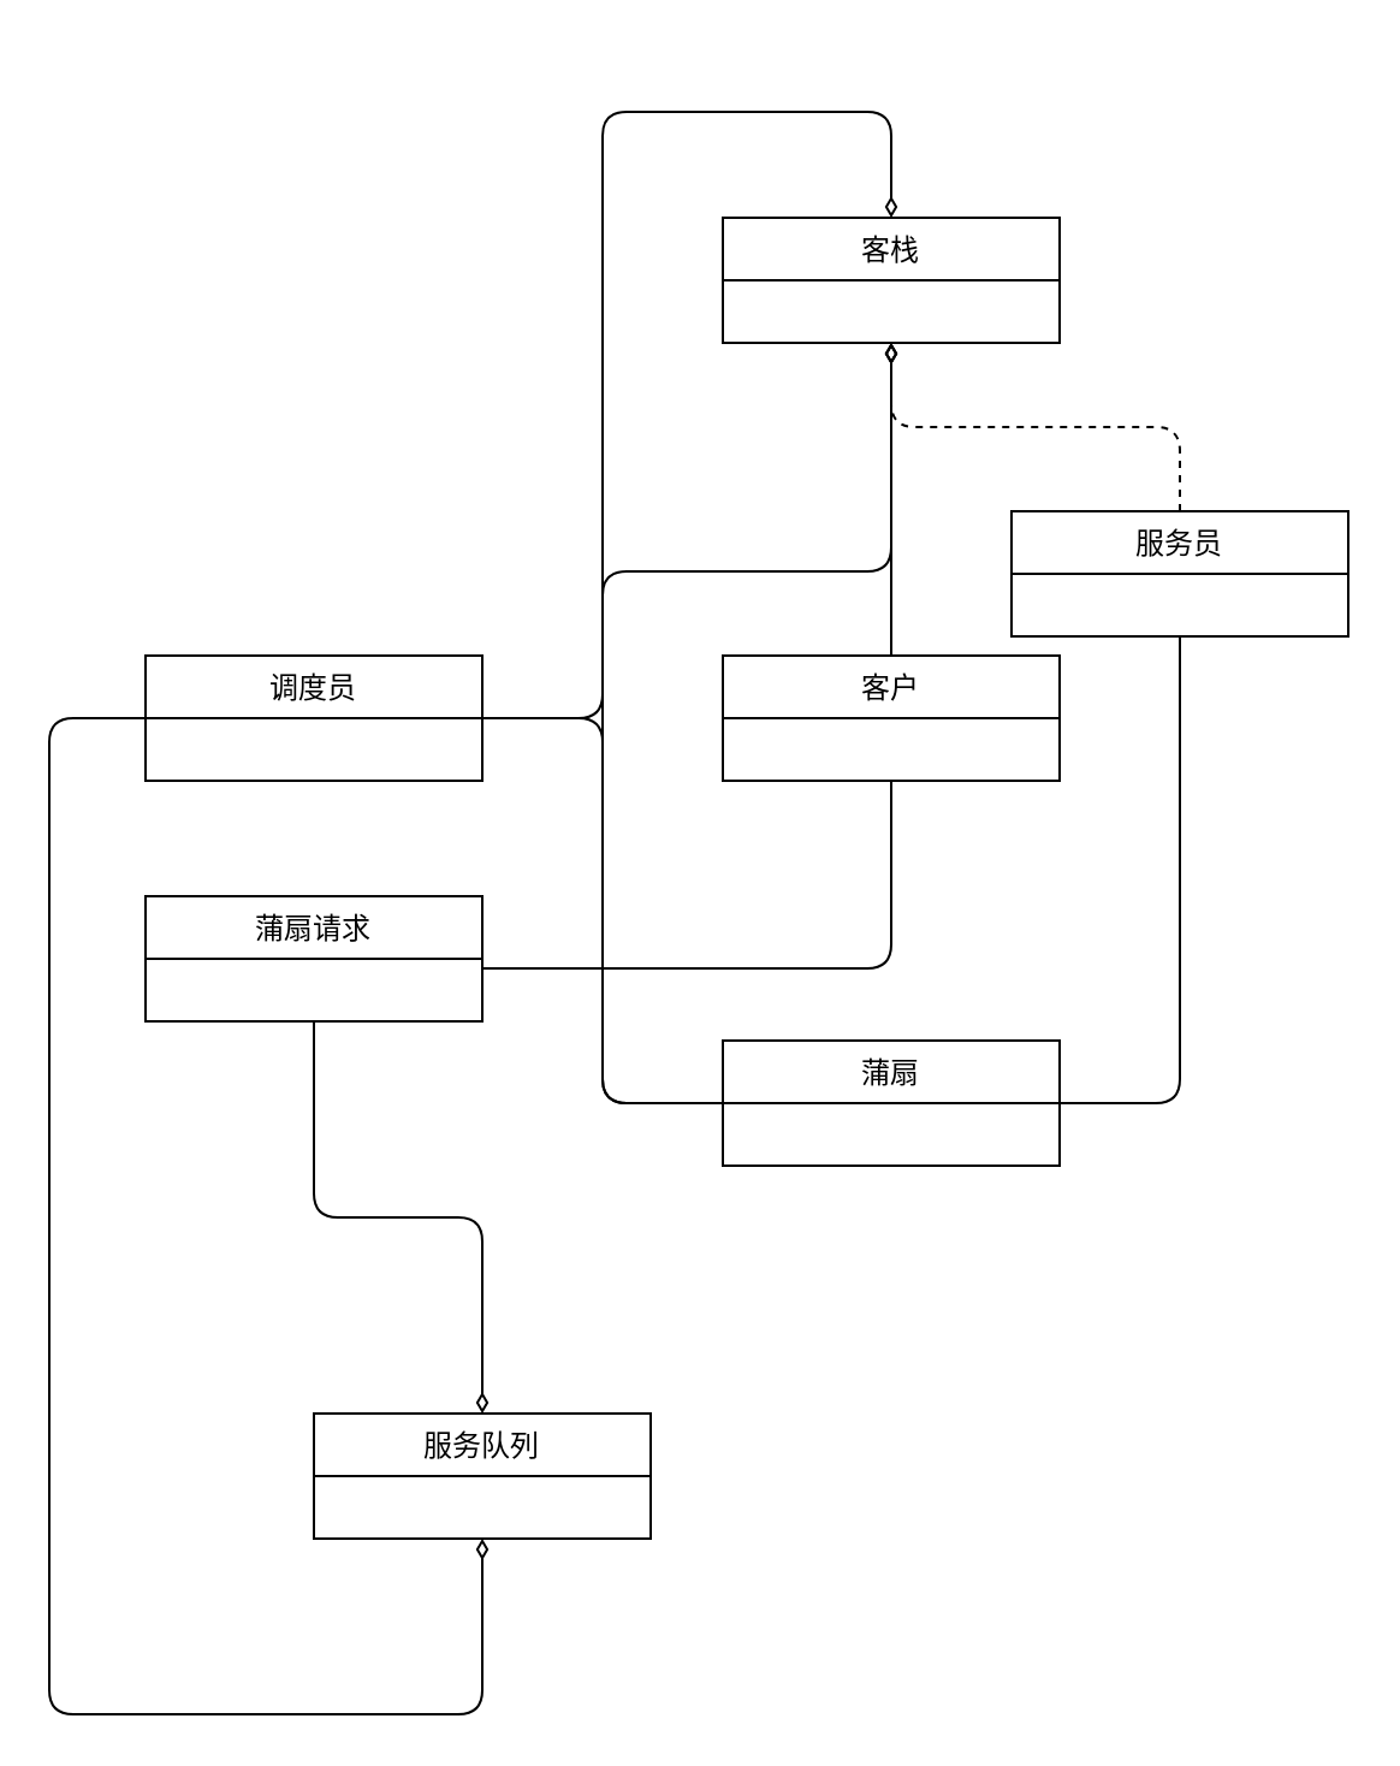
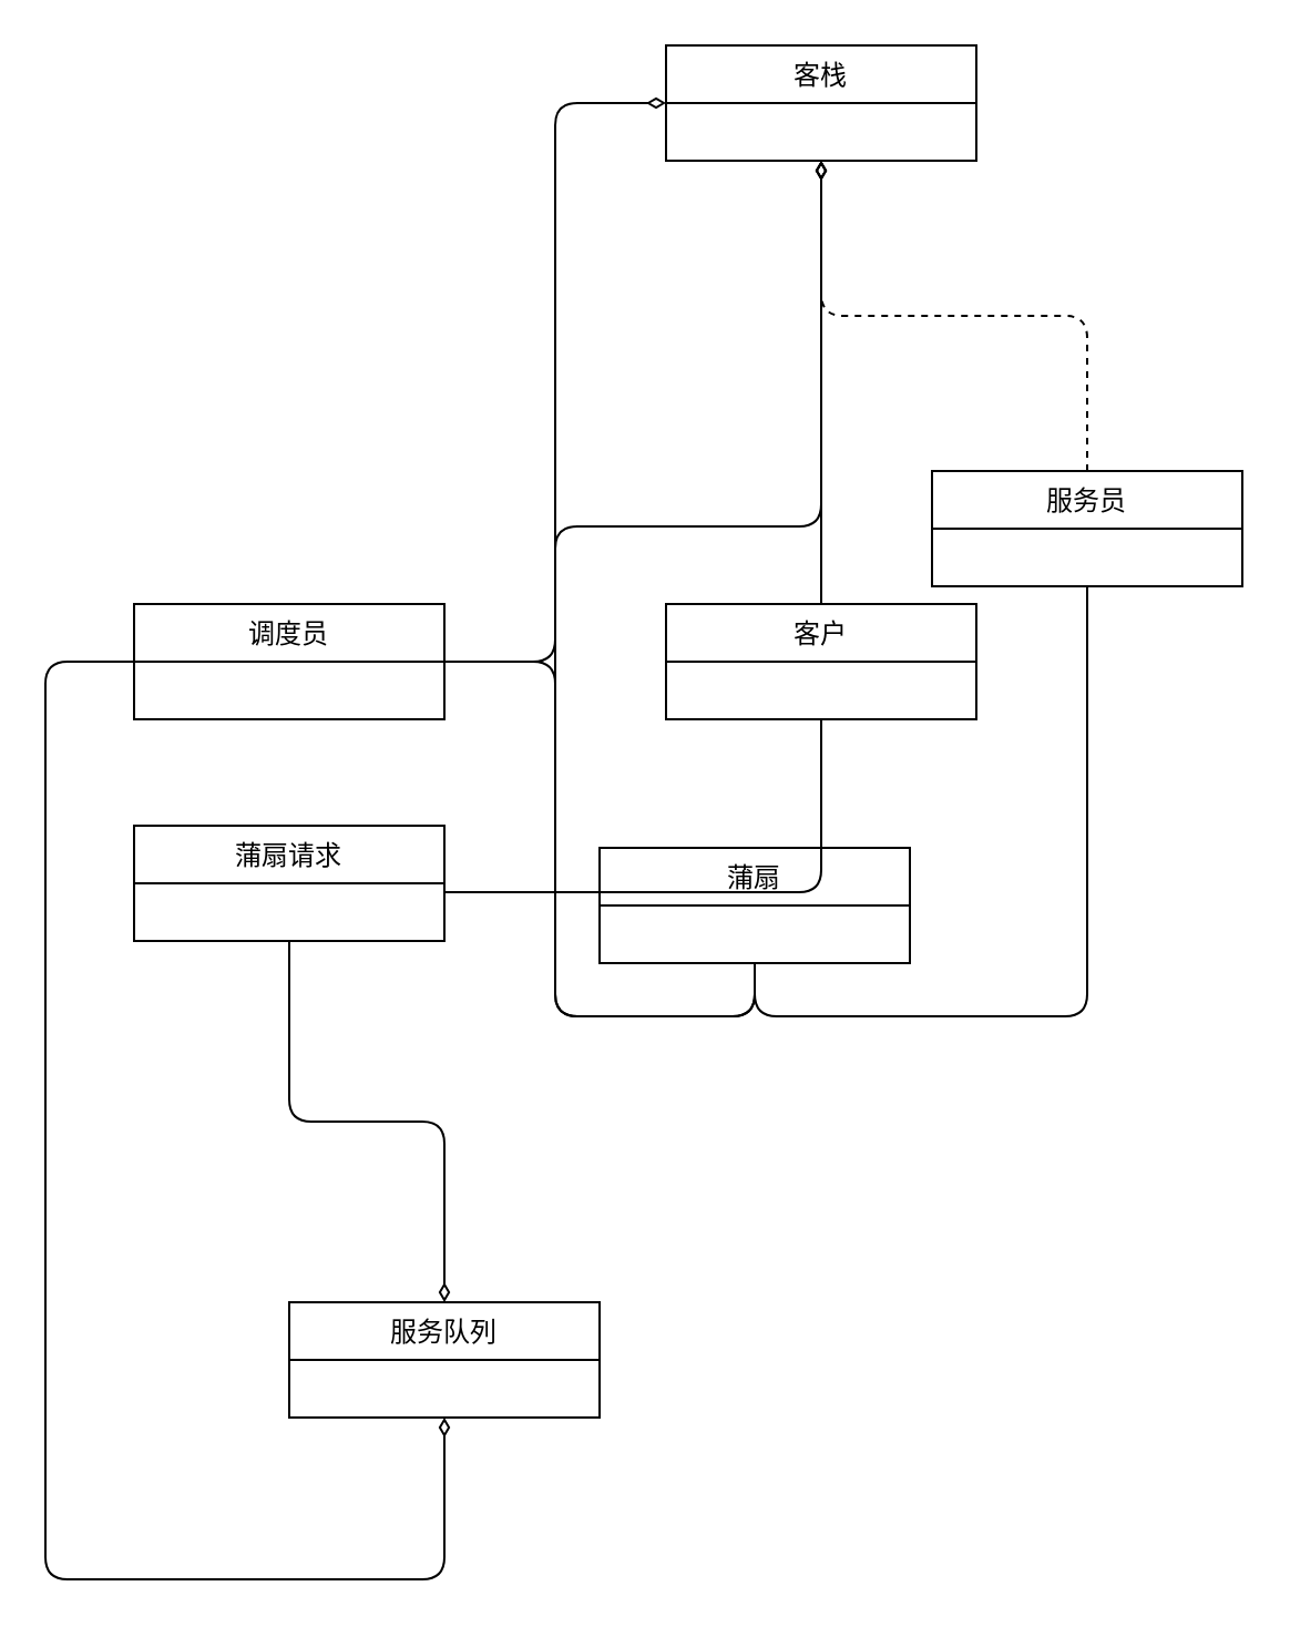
- <mxCell id="17" value="客栈" style="swimlane;fontStyle=0;childLayout=stackLayout;horizontal=1;startSize=26;fillColor=none;horizontalStack=0;resizeParent=1;resizeParentMax=0;resizeLast=0;collapsible=1;marginBottom=0;" vertex="1" parent="1"><mxGeometry x="300" y="90" width="140" height="52" as="geometry" /></mxCell>
+ <mxCell id="17" value="客栈" style="swimlane;fontStyle=0;childLayout=stackLayout;horizontal=1;startSize=26;fillColor=none;horizontalStack=0;resizeParent=1;resizeParentMax=0;resizeLast=0;collapsible=1;marginBottom=0;" vertex="1" parent="1"><mxGeometry x="300" y="20" width="140" height="52" as="geometry" /></mxCell>
- <mxCell id="13" value="蒲扇" style="swimlane;fontStyle=0;childLayout=stackLayout;horizontal=1;startSize=26;fillColor=none;horizontalStack=0;resizeParent=1;resizeParentMax=0;resizeLast=0;collapsible=1;marginBottom=0;" vertex="1" parent="1"><mxGeometry x="300" y="432" width="140" height="52" as="geometry" /></mxCell>
+ <mxCell id="13" value="蒲扇" style="swimlane;fontStyle=0;childLayout=stackLayout;horizontal=1;startSize=26;fillColor=none;horizontalStack=0;resizeParent=1;resizeParentMax=0;resizeLast=0;collapsible=1;marginBottom=0;" vertex="1" parent="1"><mxGeometry x="270" y="382" width="140" height="52" as="geometry" /></mxCell>
